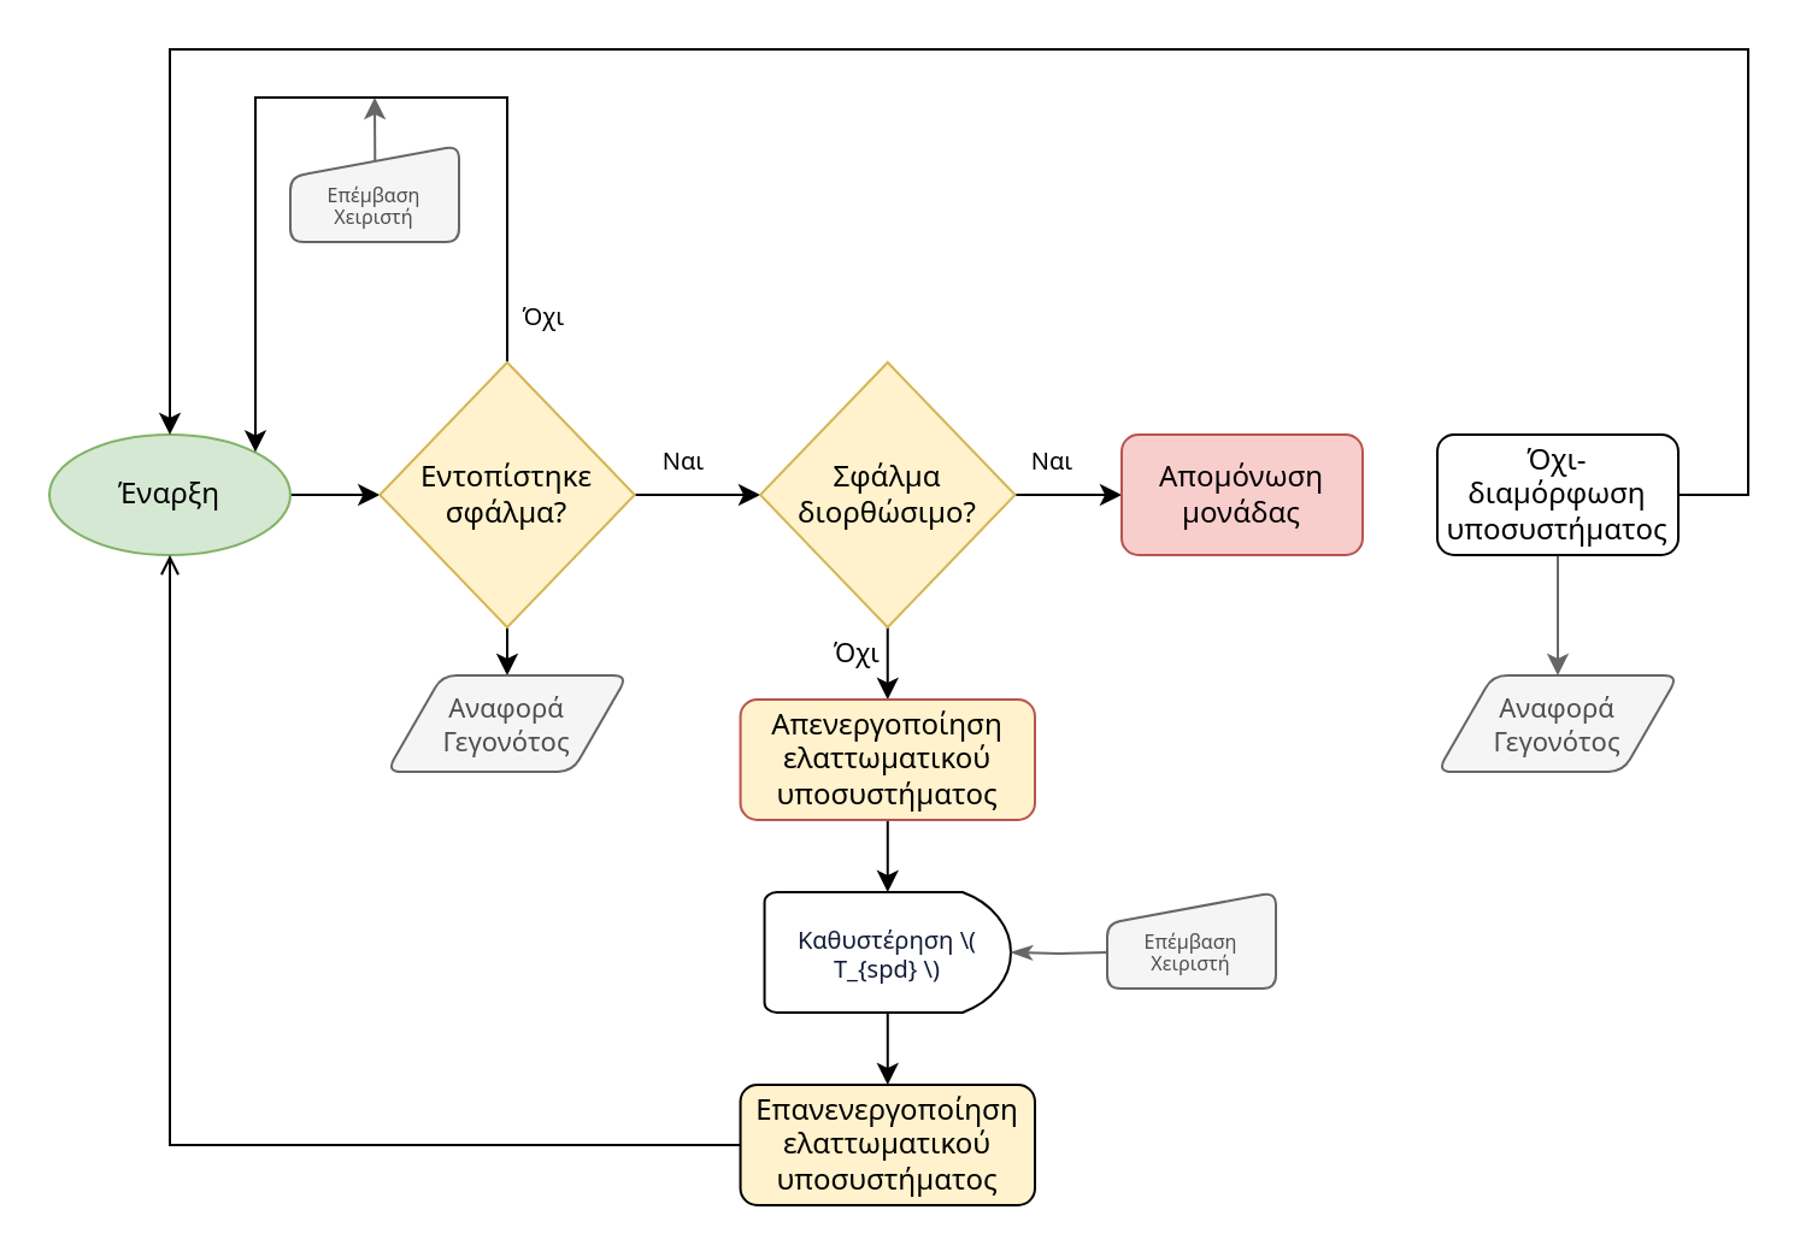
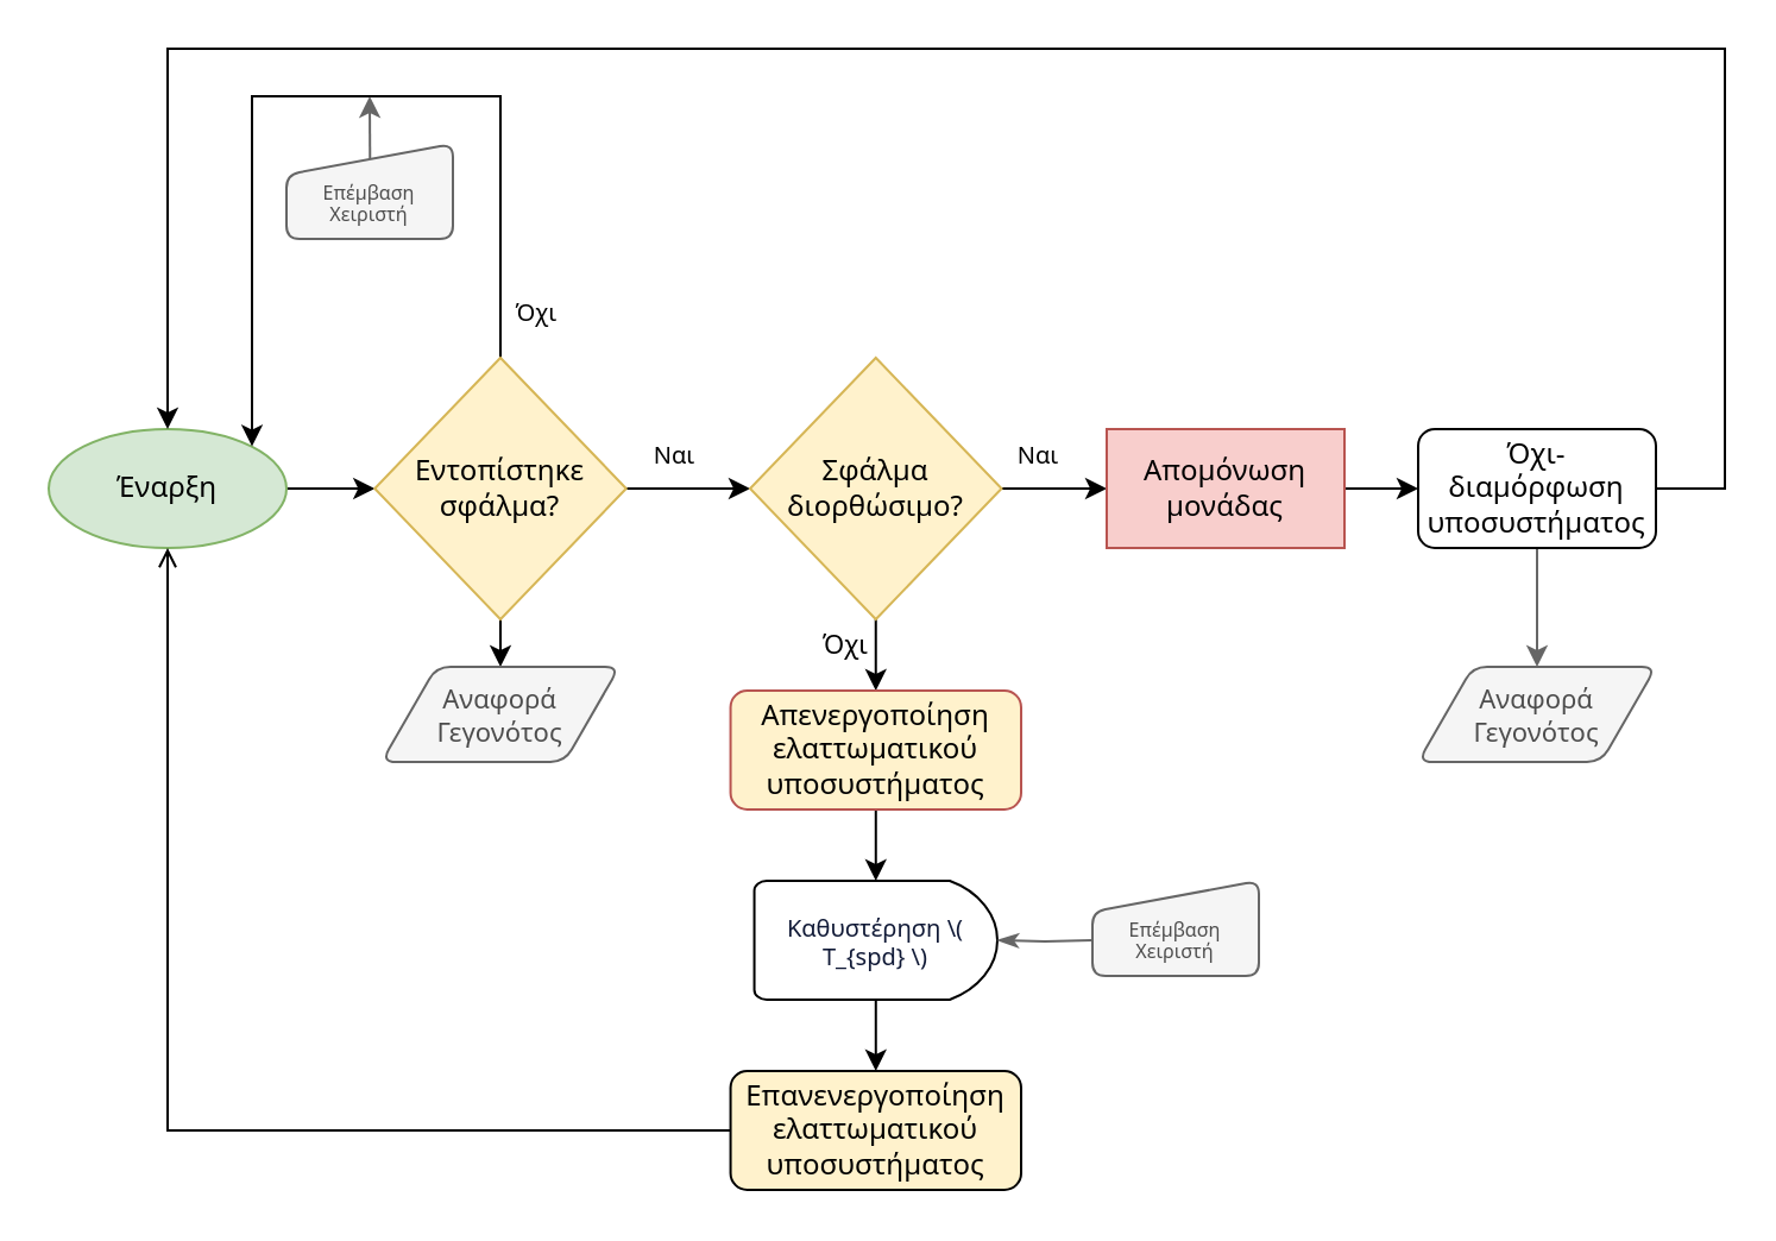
- <mxCell id="16" value="Απομόνωση μονάδας" style="rounded=1;whiteSpace=wrap;html=1;absoluteArcSize=1;arcSize=14;strokeWidth=1;spacing=6;fontFamily=Noto Sans;fontSource=https%3A%2F%2Ffonts.googleapis.com%2Fcss%3Ffamily%3DNoto%2BSans;fontStyle=0;fillColor=#f8cecc;strokeColor=#b85450;" parent="1" vertex="1"><mxGeometry x="465" y="180" width="100" height="50" as="geometry" /></mxCell>
+ <mxCell id="16" value="Απομόνωση μονάδας" style="whiteSpace=wrap;html=1;absoluteArcSize=1;arcSize=14;strokeWidth=1;spacing=6;fontFamily=Noto Sans;fontSource=https%3A%2F%2Ffonts.googleapis.com%2Fcss%3Ffamily%3DNoto%2BSans;fontStyle=0;fillColor=#f8cecc;strokeColor=#b85450;rounded=0;" parent="1" vertex="1"><mxGeometry x="465" y="180" width="100" height="50" as="geometry" /></mxCell>
+ <mxCell id="15" style="edgeStyle=orthogonalEdgeStyle;rounded=0;orthogonalLoop=1;jettySize=auto;html=1;exitX=1;exitY=0.5;exitDx=0;exitDy=0;entryX=0;entryY=0.5;entryDx=0;entryDy=0;strokeColor=#000000;fontFamily=Noto Sans;fontSize=11;fontColor=#4D4D4D;" parent="1" source="16" target="19" edge="1"><mxGeometry relative="1" as="geometry" /></mxCell>
